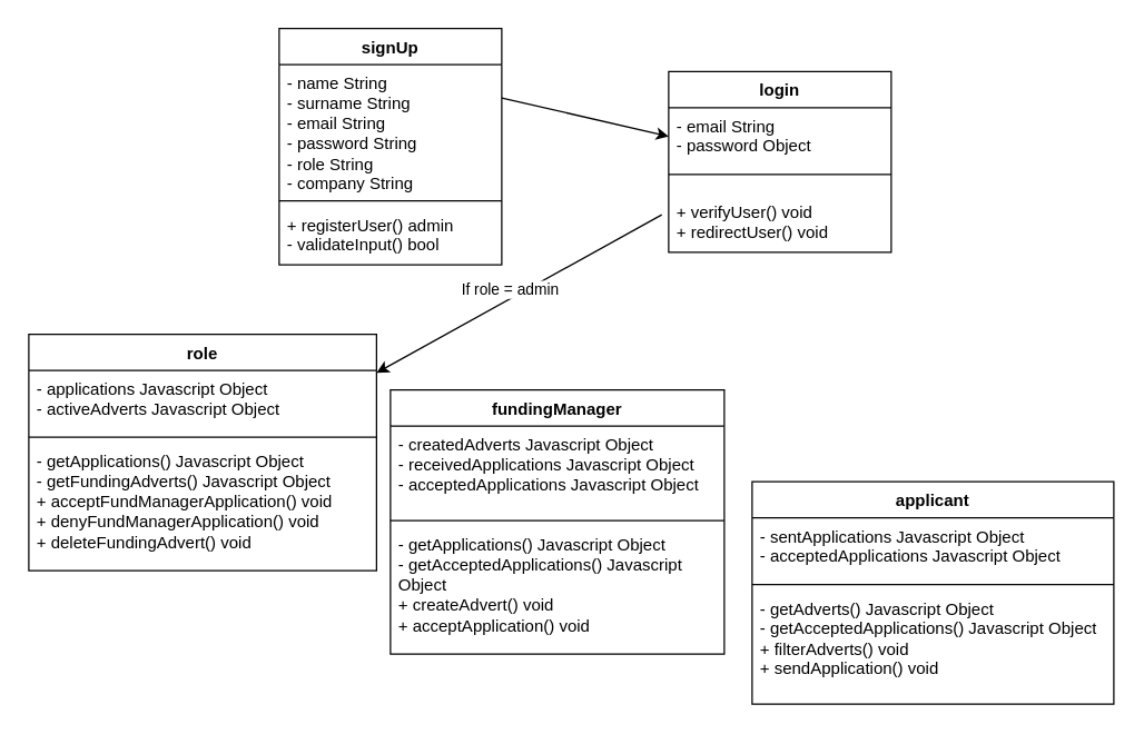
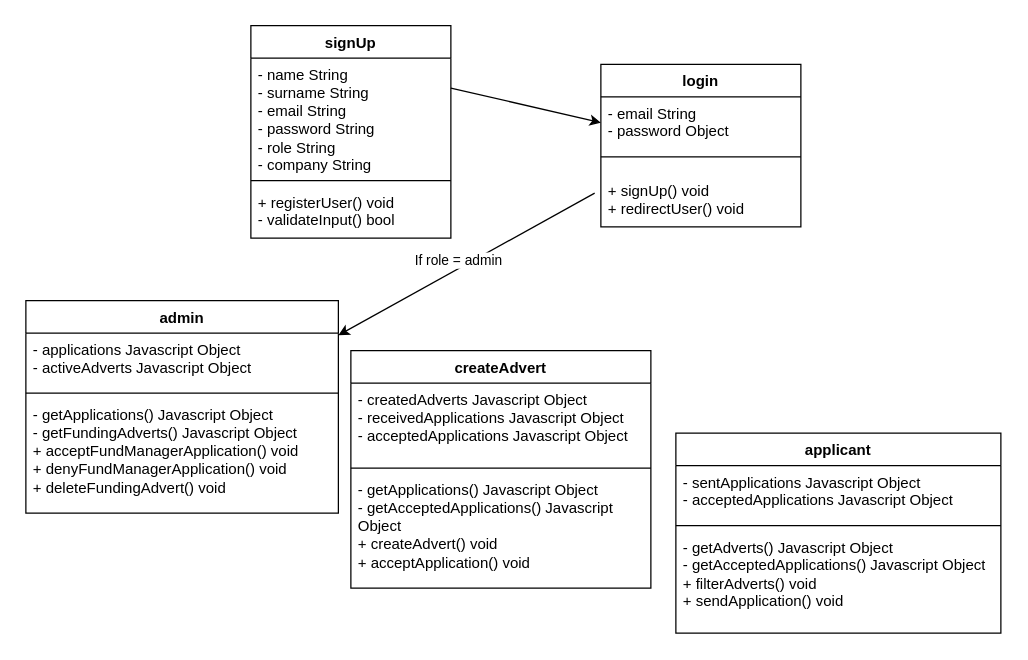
- <mxCell id="10" value="+ verifyUser() void&lt;br&gt;+ redirectUser() void" style="text;strokeColor=none;fillColor=none;align=left;verticalAlign=top;spacingLeft=4;spacingRight=4;overflow=hidden;rotatable=0;points=[[0,0.5],[1,0.5]];portConstraint=eastwest;whiteSpace=wrap;html=1;" vertex="1" parent="7"><mxGeometry y="88" width="160" height="42" as="geometry" /></mxCell>
+ <mxCell id="10" value="+ signUp() void&lt;br&gt;+ redirectUser() void" style="text;strokeColor=none;fillColor=none;align=left;verticalAlign=top;spacingLeft=4;spacingRight=4;overflow=hidden;rotatable=0;points=[[0,0.5],[1,0.5]];portConstraint=eastwest;whiteSpace=wrap;html=1;" vertex="1" parent="7"><mxGeometry y="88" width="160" height="42" as="geometry" /></mxCell>
- <mxCell id="6" value="+ registerUser() admin&lt;br&gt;- validateInput() bool" style="text;strokeColor=none;fillColor=none;align=left;verticalAlign=top;spacingLeft=4;spacingRight=4;overflow=hidden;rotatable=0;points=[[0,0.5],[1,0.5]];portConstraint=eastwest;whiteSpace=wrap;html=1;" parent="2" vertex="1"><mxGeometry y="128" width="160" height="42" as="geometry" /></mxCell>
+ <mxCell id="6" value="+ registerUser() void&lt;br&gt;- validateInput() bool" style="text;strokeColor=none;fillColor=none;align=left;verticalAlign=top;spacingLeft=4;spacingRight=4;overflow=hidden;rotatable=0;points=[[0,0.5],[1,0.5]];portConstraint=eastwest;whiteSpace=wrap;html=1;" parent="2" vertex="1"><mxGeometry y="128" width="160" height="42" as="geometry" /></mxCell>
- <mxCell id="11" value="role" style="swimlane;fontStyle=1;align=center;verticalAlign=top;childLayout=stackLayout;horizontal=1;startSize=26;horizontalStack=0;resizeParent=1;resizeParentMax=0;resizeLast=0;collapsible=1;marginBottom=0;whiteSpace=wrap;html=1;" vertex="1" parent="1"><mxGeometry x="20" y="240" width="250" height="170" as="geometry" /></mxCell>
+ <mxCell id="11" value="admin" style="swimlane;fontStyle=1;align=center;verticalAlign=top;childLayout=stackLayout;horizontal=1;startSize=26;horizontalStack=0;resizeParent=1;resizeParentMax=0;resizeLast=0;collapsible=1;marginBottom=0;whiteSpace=wrap;html=1;" vertex="1" parent="1"><mxGeometry x="20" y="240" width="250" height="170" as="geometry" /></mxCell>
- <mxCell id="15" value="fundingManager" style="swimlane;fontStyle=1;align=center;verticalAlign=top;childLayout=stackLayout;horizontal=1;startSize=26;horizontalStack=0;resizeParent=1;resizeParentMax=0;resizeLast=0;collapsible=1;marginBottom=0;whiteSpace=wrap;html=1;" vertex="1" parent="1"><mxGeometry x="280" y="280" width="240" height="190" as="geometry" /></mxCell>
+ <mxCell id="15" value="createAdvert" style="swimlane;fontStyle=1;align=center;verticalAlign=top;childLayout=stackLayout;horizontal=1;startSize=26;horizontalStack=0;resizeParent=1;resizeParentMax=0;resizeLast=0;collapsible=1;marginBottom=0;whiteSpace=wrap;html=1;" vertex="1" parent="1"><mxGeometry x="280" y="280" width="240" height="190" as="geometry" /></mxCell>
